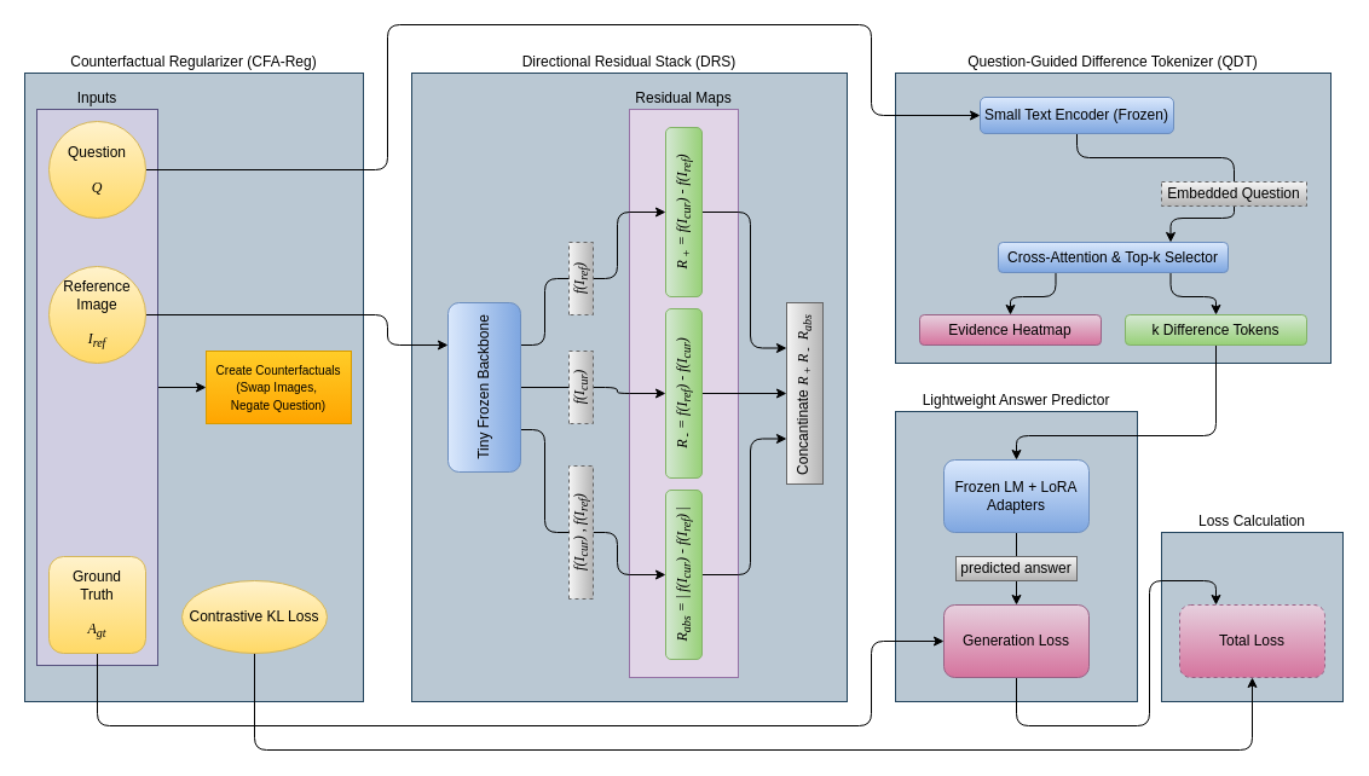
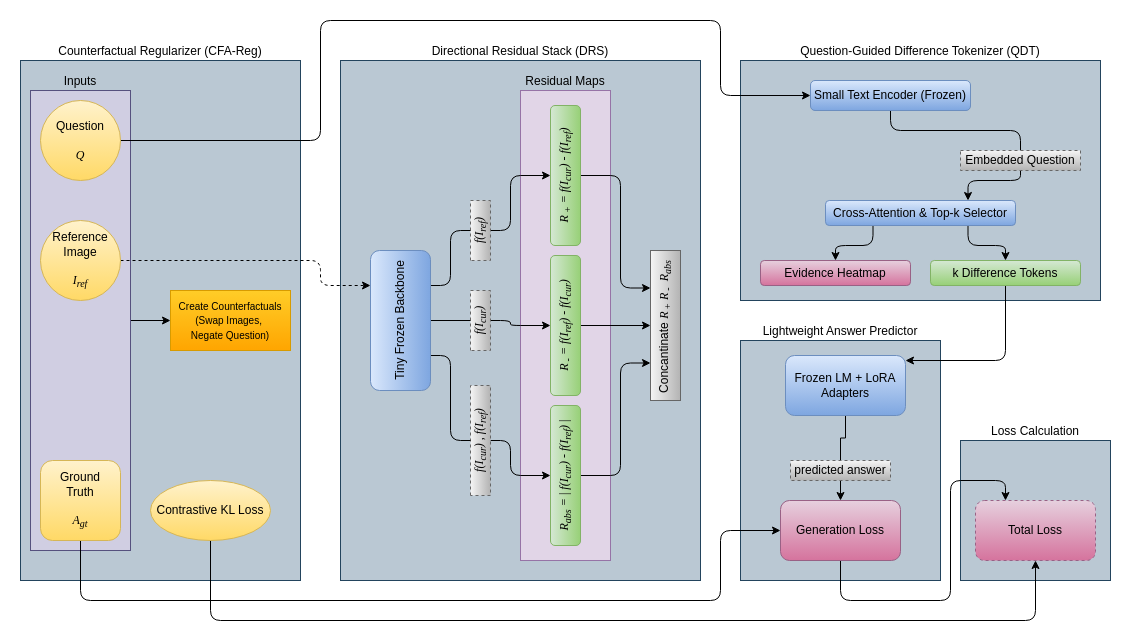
- <mxCell id="12" style="edgeStyle=orthogonalEdgeStyle;rounded=1;orthogonalLoop=1;jettySize=auto;html=1;exitX=1;exitY=0.5;exitDx=0;exitDy=0;entryX=0.75;entryY=0;entryDx=0;entryDy=0;curved=0;" parent="1" source="13" target="43" edge="1"><mxGeometry relative="1" as="geometry"><Array as="points"><mxPoint x="320" y="260" /><mxPoint x="320" y="285" /></Array></mxGeometry></mxCell>
+ <mxCell id="12" style="edgeStyle=orthogonalEdgeStyle;rounded=1;orthogonalLoop=1;jettySize=auto;html=1;exitX=1;exitY=0.5;exitDx=0;exitDy=0;entryX=0.75;entryY=0;entryDx=0;entryDy=0;curved=0;dashed=1;" parent="1" source="13" target="43" edge="1"><mxGeometry relative="1" as="geometry"><Array as="points"><mxPoint x="320" y="260" /><mxPoint x="320" y="285" /></Array></mxGeometry></mxCell>
- <mxCell id="45" value="Frozen LM + LoRA Adapters" style="rounded=1;whiteSpace=wrap;html=1;fillColor=#dae8fc;gradientColor=#7ea6e0;strokeColor=#6c8ebf;" parent="1" vertex="1"><mxGeometry x="780" y="380" width="120" height="60" as="geometry" /></mxCell>
+ <mxCell id="45" value="Frozen LM + LoRA Adapters" style="rounded=1;whiteSpace=wrap;html=1;fillColor=#dae8fc;gradientColor=#7ea6e0;strokeColor=#6c8ebf;" parent="1" vertex="1"><mxGeometry x="785" y="355" width="120" height="60" as="geometry" /></mxCell>
- <mxCell id="47" value="predicted answer" style="rounded=0;whiteSpace=wrap;html=1;dashed=0;fillColor=#f5f5f5;gradientColor=#b3b3b3;strokeColor=#666666;" parent="1" vertex="1"><mxGeometry x="790" y="460" width="100" height="20" as="geometry" /></mxCell>
+ <mxCell id="47" value="predicted answer" style="rounded=0;whiteSpace=wrap;html=1;dashed=1;fillColor=#f5f5f5;gradientColor=#b3b3b3;strokeColor=#666666;" parent="1" vertex="1"><mxGeometry x="790" y="460" width="100" height="20" as="geometry" /></mxCell>
